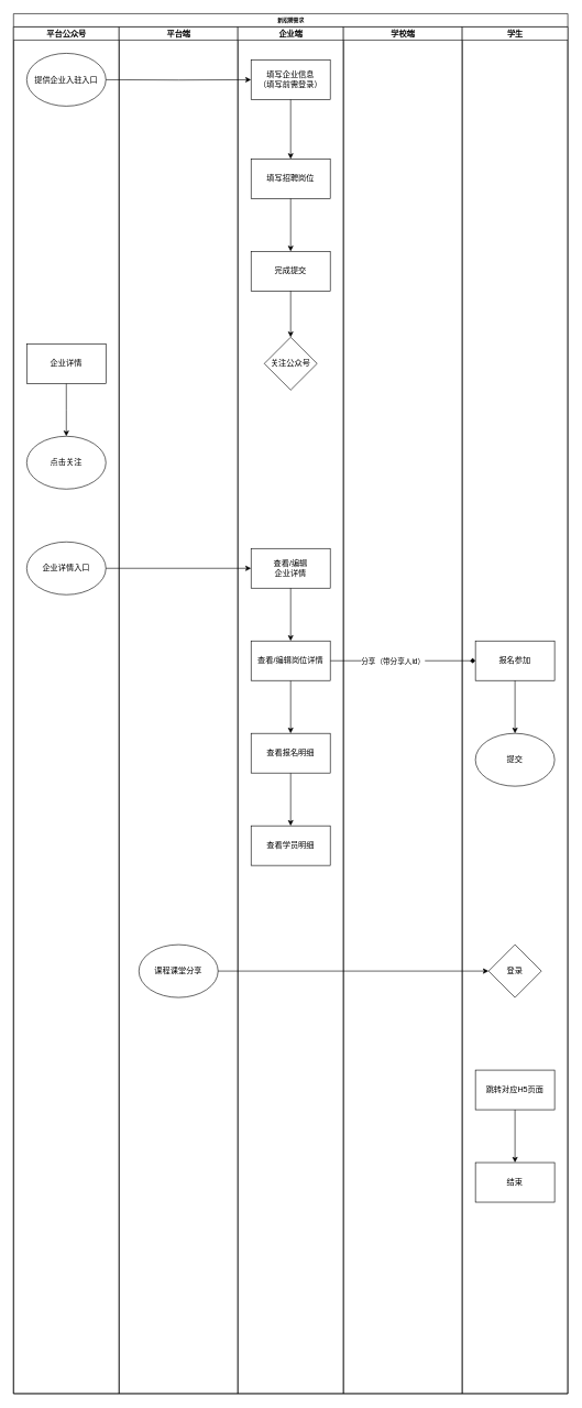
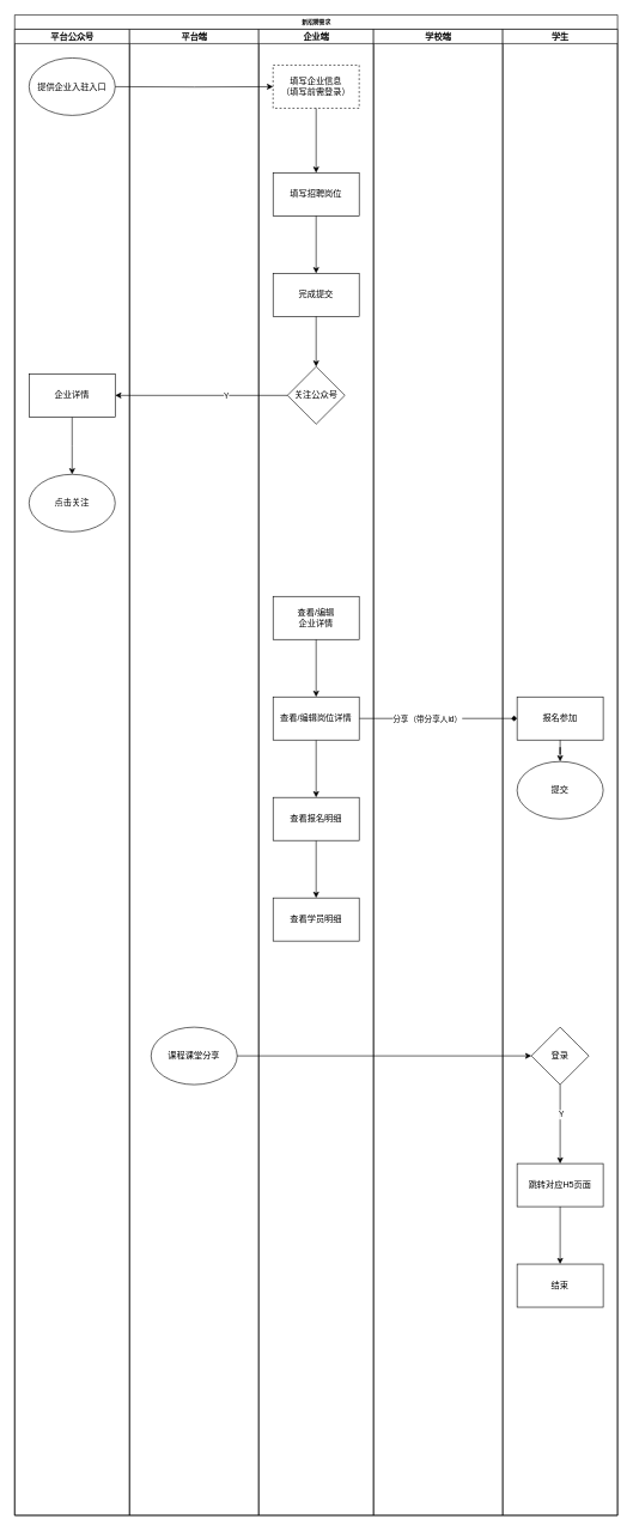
- <mxCell id="18" value="填写企业信息&lt;br&gt;（填写前需登录）" style="rounded=0;whiteSpace=wrap;html=1;" vertex="1" parent="16"><mxGeometry x="20" y="50" width="120" height="60" as="geometry" /></mxCell>
+ <mxCell id="18" value="填写企业信息&lt;br&gt;（填写前需登录）" style="rounded=0;whiteSpace=wrap;html=1;dashed=1;" vertex="1" parent="16"><mxGeometry x="20" y="50" width="120" height="60" as="geometry" /></mxCell>
+ <mxCell id="43" value="" style="edgeStyle=orthogonalEdgeStyle;rounded=0;orthogonalLoop=1;jettySize=auto;html=1;" edge="1" parent="2" source="22" target="5"><mxGeometry relative="1" as="geometry" /></mxCell>
+ <mxCell id="44" value="Y" style="edgeLabel;html=1;align=center;verticalAlign=middle;resizable=0;points=[];" vertex="1" connectable="0" parent="43"><mxGeometry x="-0.282" relative="1" as="geometry"><mxPoint as="offset" /></mxGeometry></mxCell>
- <mxCell id="8" value="企业详情入口" style="ellipse;whiteSpace=wrap;html=1;" vertex="1" parent="3"><mxGeometry x="20" y="780" width="120" height="80" as="geometry" /></mxCell>
- <mxCell id="45" value="" style="edgeStyle=orthogonalEdgeStyle;rounded=0;orthogonalLoop=1;jettySize=auto;html=1;" edge="1" parent="2" source="8" target="25"><mxGeometry relative="1" as="geometry" /></mxCell>
- <mxCell id="34" value="提交" style="ellipse;whiteSpace=wrap;html=1;" vertex="1" parent="30"><mxGeometry x="20" y="1070" width="120" height="80" as="geometry" /></mxCell>
+ <mxCell id="34" value="提交" style="ellipse;whiteSpace=wrap;html=1;" vertex="1" parent="30"><mxGeometry x="20" y="1020" width="120" height="80" as="geometry" /></mxCell>
+ <mxCell id="37" value="" style="edgeStyle=orthogonalEdgeStyle;rounded=0;orthogonalLoop=1;jettySize=auto;html=1;" edge="1" parent="30" source="35" target="36"><mxGeometry relative="1" as="geometry" /></mxCell>
+ <mxCell id="38" value="Y" style="edgeLabel;html=1;align=center;verticalAlign=middle;resizable=0;points=[];" vertex="1" connectable="0" parent="37"><mxGeometry x="-0.252" y="1" relative="1" as="geometry"><mxPoint as="offset" /></mxGeometry></mxCell>
